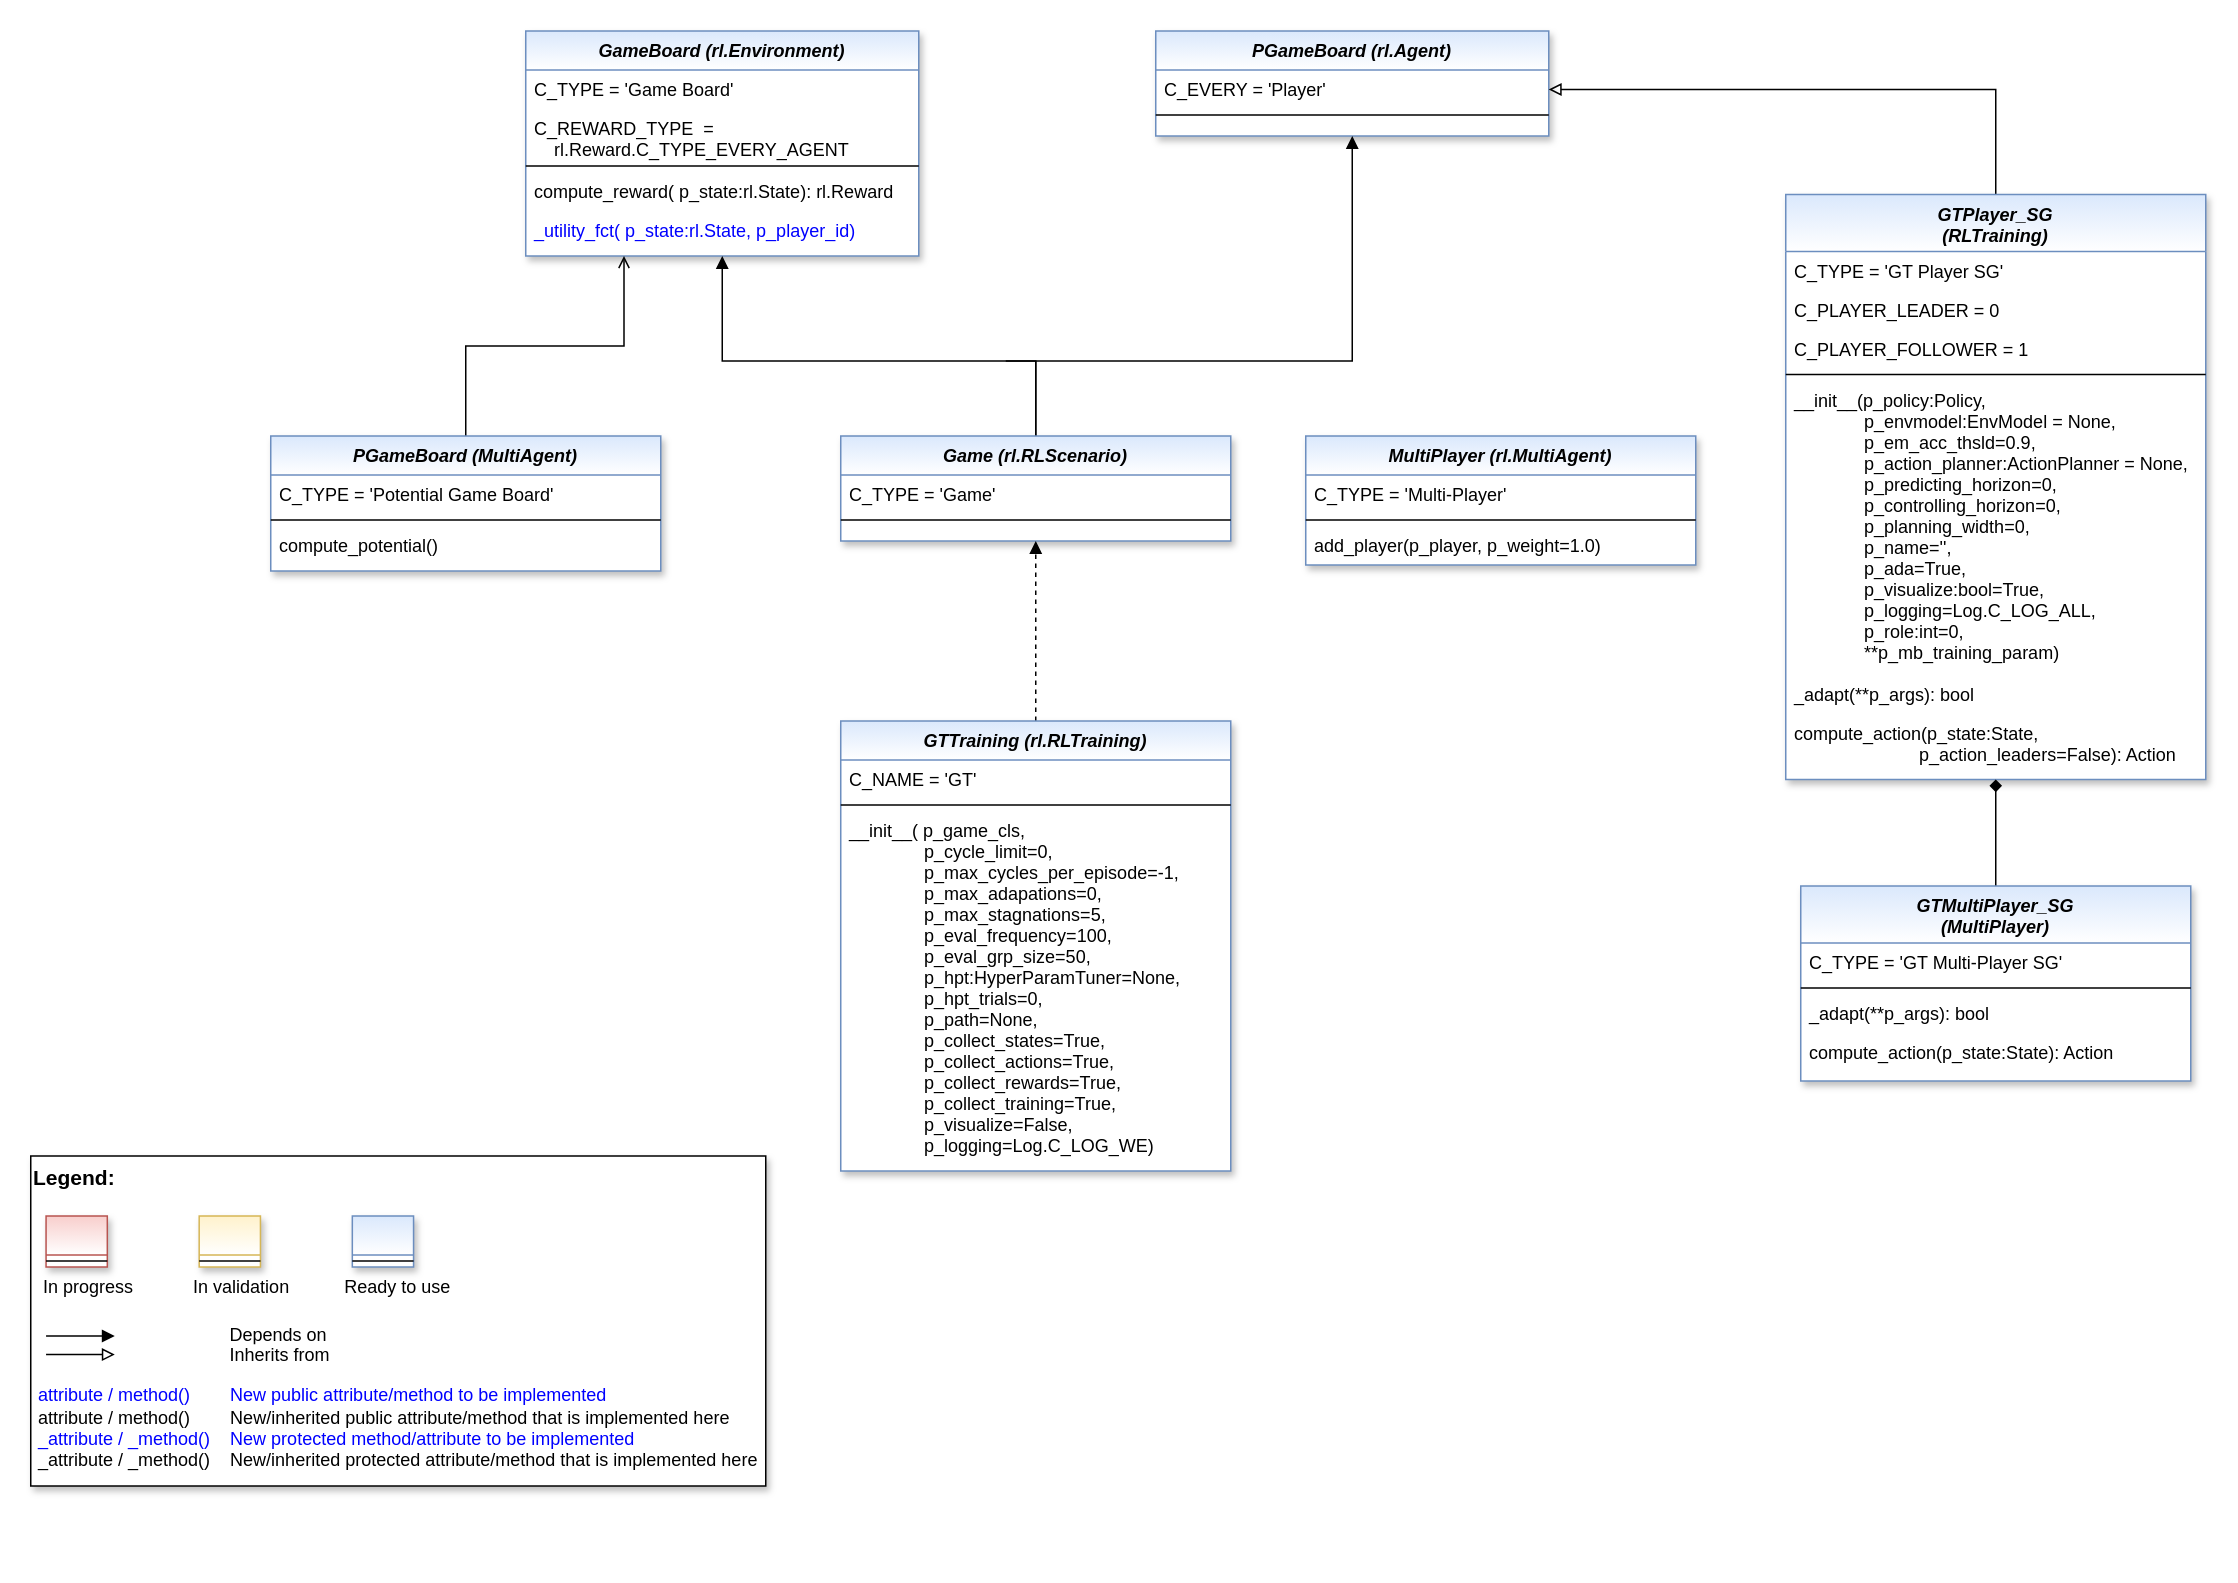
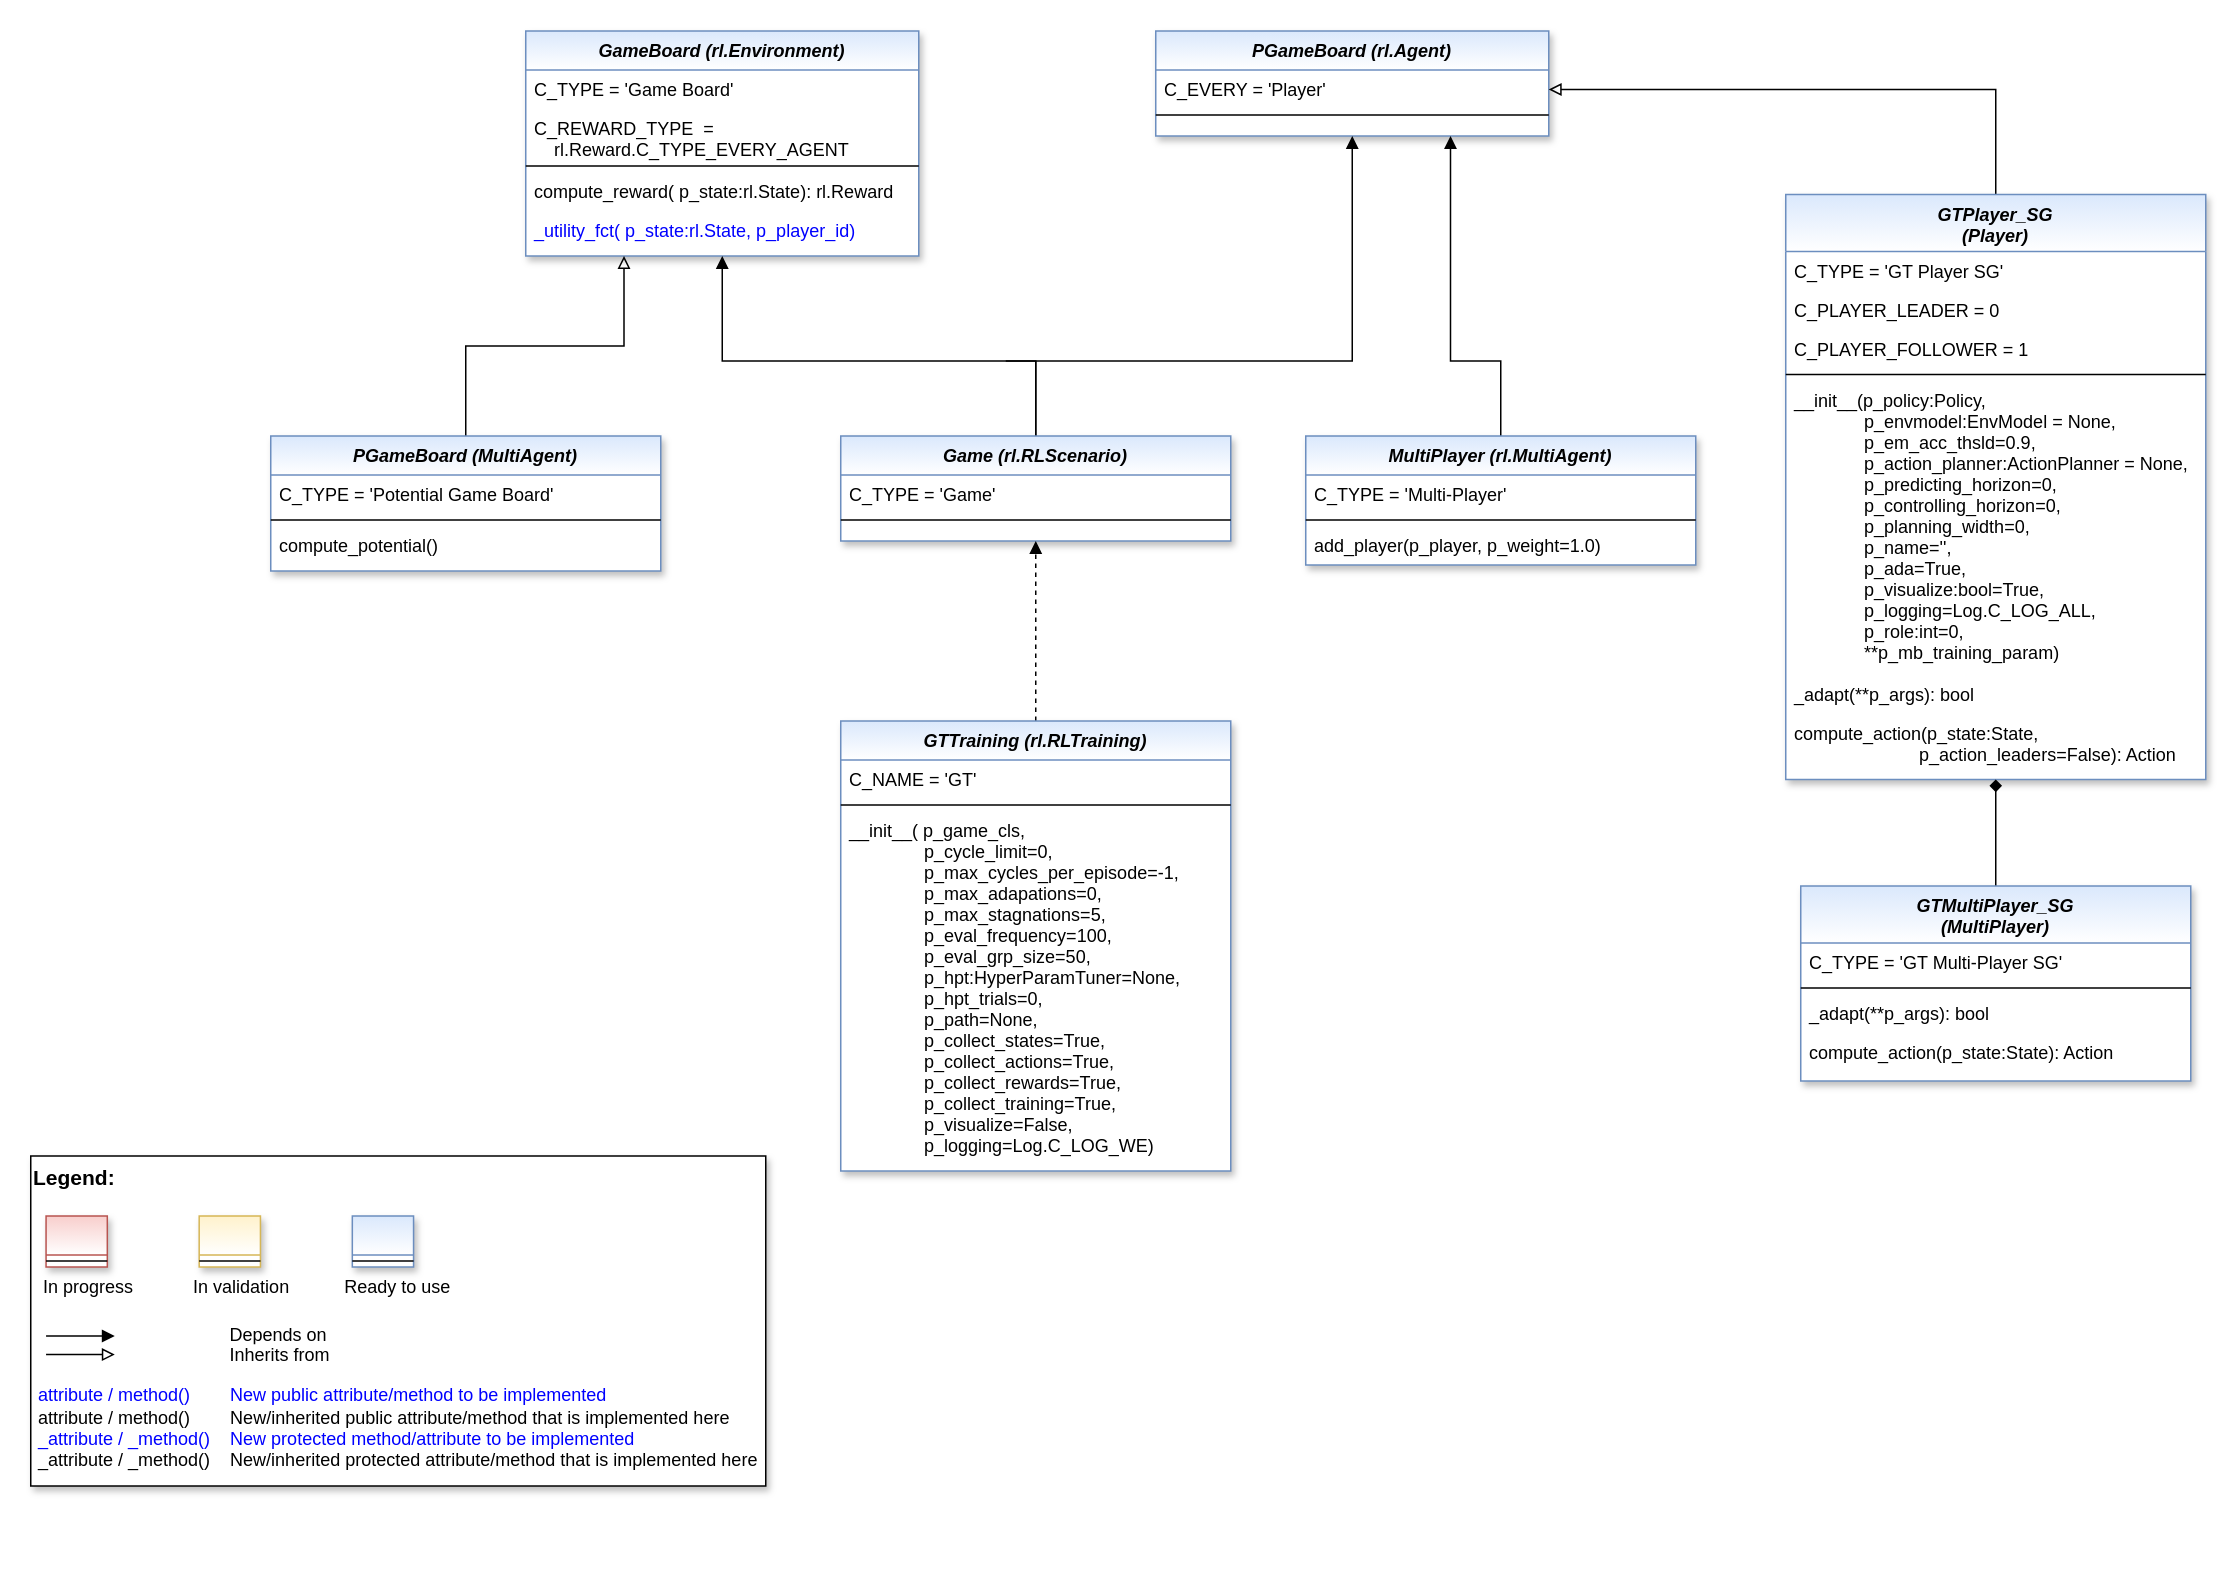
- <mxCell id="42" value="GTPlayer_SG&#10;(RLTraining)" style="swimlane;fontStyle=3;align=center;verticalAlign=top;childLayout=stackLayout;horizontal=1;startSize=38;horizontalStack=0;resizeParent=1;resizeLast=0;collapsible=1;marginBottom=0;rounded=0;shadow=1;strokeWidth=1;fillColor=#dae8fc;strokeColor=#6c8ebf;swimlaneFillColor=#ffffff;gradientColor=#FFFFFF;" parent="1" vertex="1"><mxGeometry x="1190" y="129" width="280" height="390" as="geometry"><mxRectangle x="230" y="140" width="160" height="26" as="alternateBounds" /></mxGeometry></mxCell>
+ <mxCell id="42" value="GTPlayer_SG&#10;(Player)" style="swimlane;fontStyle=3;align=center;verticalAlign=top;childLayout=stackLayout;horizontal=1;startSize=38;horizontalStack=0;resizeParent=1;resizeLast=0;collapsible=1;marginBottom=0;rounded=0;shadow=1;strokeWidth=1;fillColor=#dae8fc;strokeColor=#6c8ebf;swimlaneFillColor=#ffffff;gradientColor=#FFFFFF;" parent="1" vertex="1"><mxGeometry x="1190" y="129" width="280" height="390" as="geometry"><mxRectangle x="230" y="140" width="160" height="26" as="alternateBounds" /></mxGeometry></mxCell>
- <mxCell id="26" style="edgeStyle=orthogonalEdgeStyle;rounded=0;orthogonalLoop=1;jettySize=auto;html=1;entryX=0.25;entryY=1;entryDx=0;entryDy=0;endArrow=open;endFill=0;" parent="1" source="27" target="15" edge="1"><mxGeometry relative="1" as="geometry"><mxPoint x="430" y="200" as="targetPoint" /></mxGeometry></mxCell>
+ <mxCell id="26" style="edgeStyle=orthogonalEdgeStyle;rounded=0;orthogonalLoop=1;jettySize=auto;html=1;entryX=0.25;entryY=1;entryDx=0;entryDy=0;endArrow=block;endFill=0;" parent="1" source="27" target="15" edge="1"><mxGeometry relative="1" as="geometry"><mxPoint x="430" y="200" as="targetPoint" /></mxGeometry></mxCell>
+ <mxCell id="31" style="edgeStyle=orthogonalEdgeStyle;rounded=0;orthogonalLoop=1;jettySize=auto;html=1;entryX=0.75;entryY=1;entryDx=0;entryDy=0;endArrow=block;endFill=1;exitX=0.5;exitY=0;exitDx=0;exitDy=0;" parent="1" source="32" target="12" edge="1"><mxGeometry relative="1" as="geometry"><Array as="points"><mxPoint x="1000" y="240" /><mxPoint x="967" y="240" /></Array></mxGeometry></mxCell>
